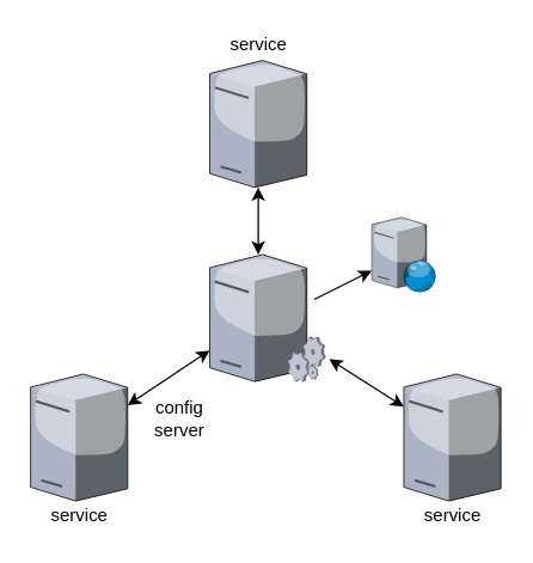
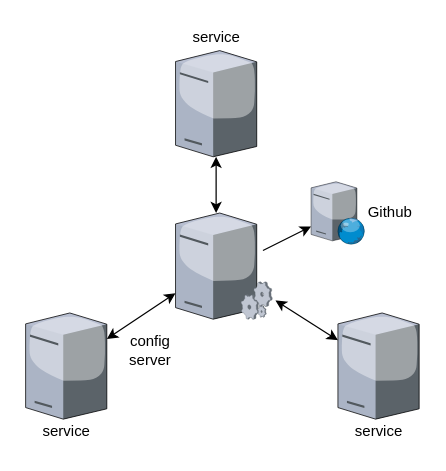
+ <mxCell id="15" value="Github" style="text;html=1;strokeColor=none;fillColor=none;align=center;verticalAlign=middle;whiteSpace=wrap;rounded=0;" vertex="1" parent="1"><mxGeometry x="291.5" y="160" width="40" height="20" as="geometry" /></mxCell>
